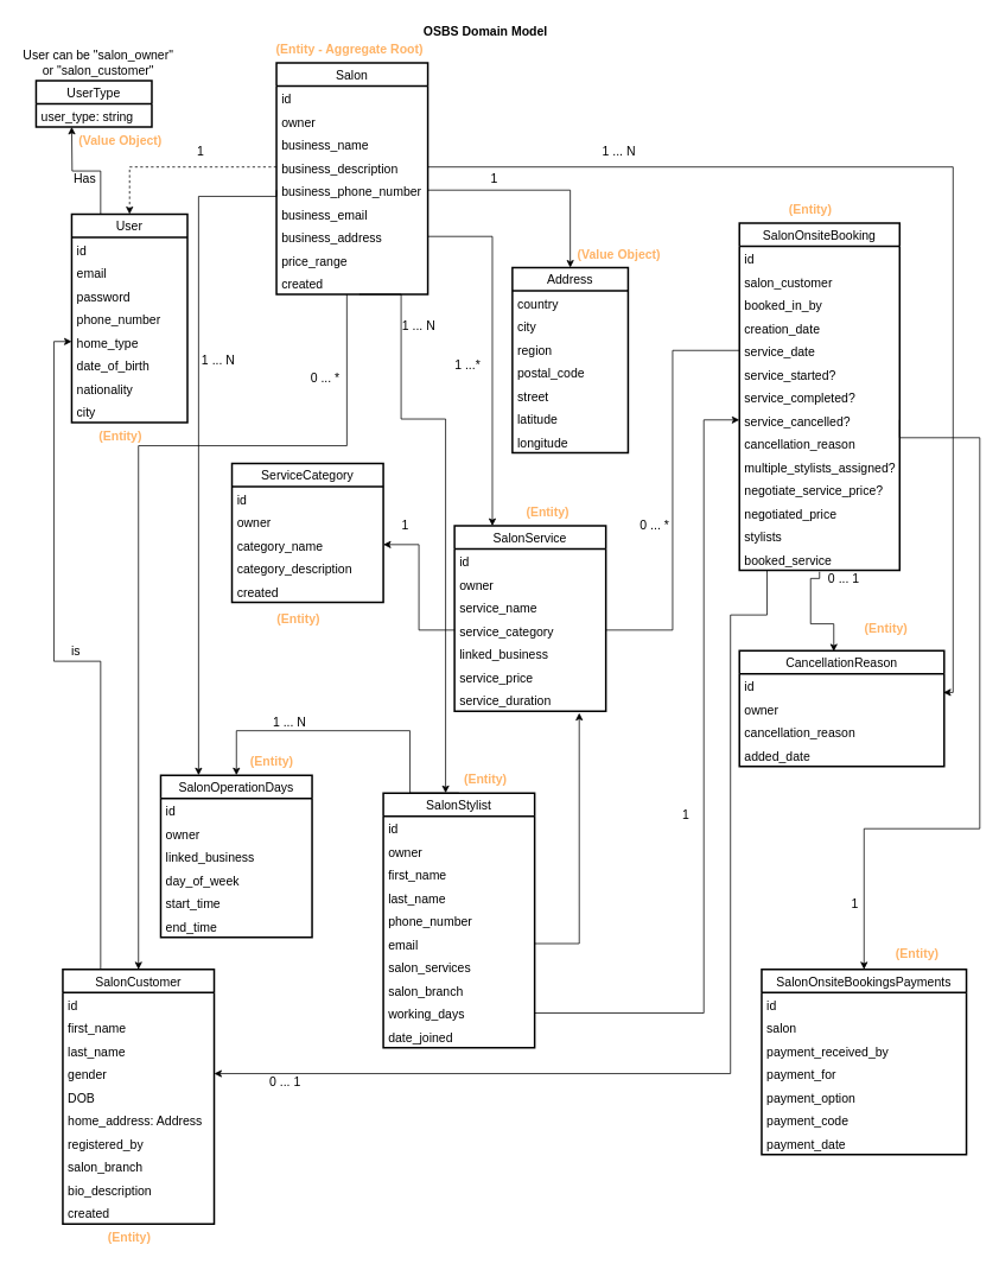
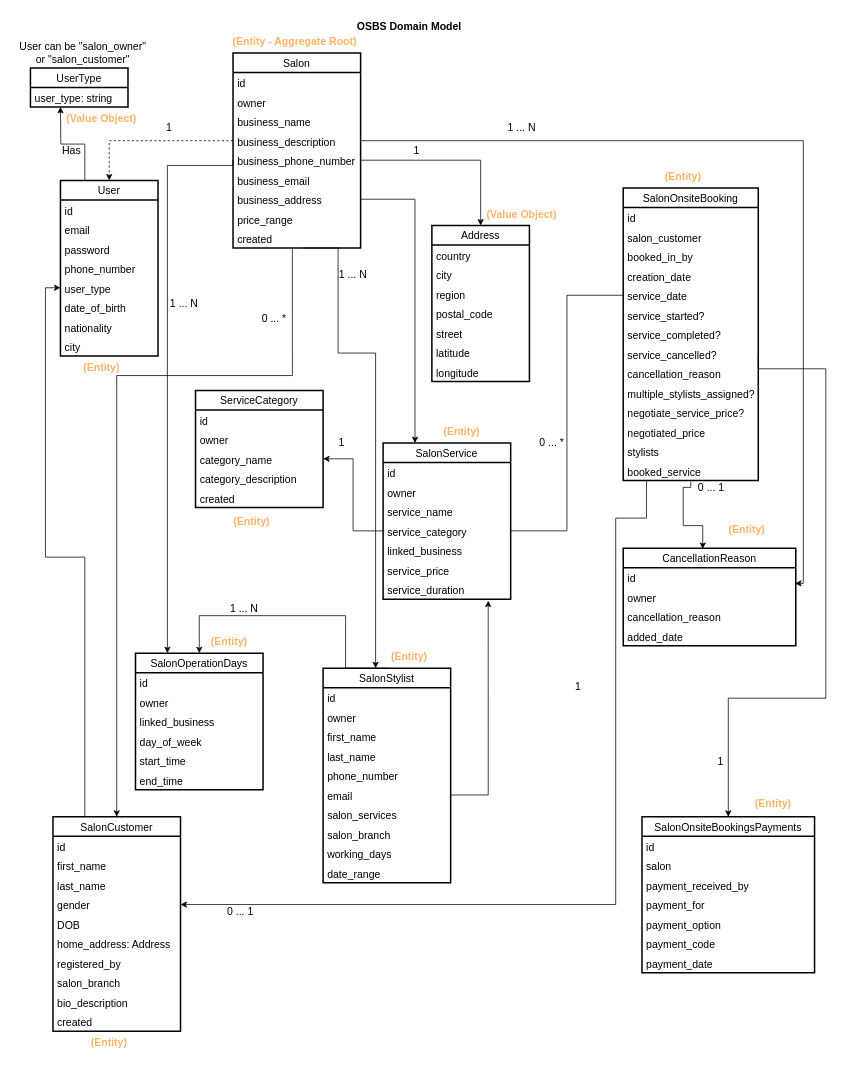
- <mxCell id="17" value="home_type" style="text;strokeColor=none;fillColor=none;align=left;verticalAlign=top;spacingLeft=4;spacingRight=4;overflow=hidden;rotatable=0;points=[[0,0.5],[1,0.5]];portConstraint=eastwest;dashed=1;fontSize=14;" parent="12" vertex="1"><mxGeometry y="130" width="130" height="26" as="geometry" /></mxCell>
+ <mxCell id="17" value="user_type" style="text;strokeColor=none;fillColor=none;align=left;verticalAlign=top;spacingLeft=4;spacingRight=4;overflow=hidden;rotatable=0;points=[[0,0.5],[1,0.5]];portConstraint=eastwest;dashed=1;fontSize=14;" parent="12" vertex="1"><mxGeometry y="130" width="130" height="26" as="geometry" /></mxCell>
- <mxCell id="110" value="1 ...*" style="text;html=1;strokeColor=none;fillColor=none;align=center;verticalAlign=middle;whiteSpace=wrap;rounded=0;fontSize=14;" parent="1" vertex="1"><mxGeometry x="480" y="390" width="90" height="40" as="geometry" /></mxCell>
- <mxCell id="122" value="is" style="text;html=1;strokeColor=none;fillColor=none;align=center;verticalAlign=middle;whiteSpace=wrap;rounded=0;fontSize=14;" parent="1" vertex="1"><mxGeometry x="40" y="710" width="90" height="40" as="geometry" /></mxCell>
- <mxCell id="130" value="" style="endArrow=classic;html=1;rounded=0;fontSize=14;edgeStyle=orthogonalEdgeStyle;exitX=1;exitY=0.5;exitDx=0;exitDy=0;entryX=0;entryY=0.5;entryDx=0;entryDy=0;" parent="1" source="73" target="83" edge="1"><mxGeometry width="50" height="50" relative="1" as="geometry"><mxPoint x="615" y="1130" as="sourcePoint" /><mxPoint x="665" y="1080" as="targetPoint" /><Array as="points"><mxPoint x="790" y="1137" /><mxPoint x="790" y="471" /></Array></mxGeometry></mxCell>
- <mxCell id="74" value="date_joined" style="text;strokeColor=none;fillColor=none;align=left;verticalAlign=top;spacingLeft=4;spacingRight=4;overflow=hidden;rotatable=0;points=[[0,0.5],[1,0.5]];portConstraint=eastwest;dashed=1;fontSize=14;" parent="64" vertex="1"><mxGeometry y="260" width="170" height="26" as="geometry" /></mxCell>
+ <mxCell id="74" value="date_range" style="text;strokeColor=none;fillColor=none;align=left;verticalAlign=top;spacingLeft=4;spacingRight=4;overflow=hidden;rotatable=0;points=[[0,0.5],[1,0.5]];portConstraint=eastwest;dashed=1;fontSize=14;" parent="64" vertex="1"><mxGeometry y="260" width="170" height="26" as="geometry" /></mxCell>
